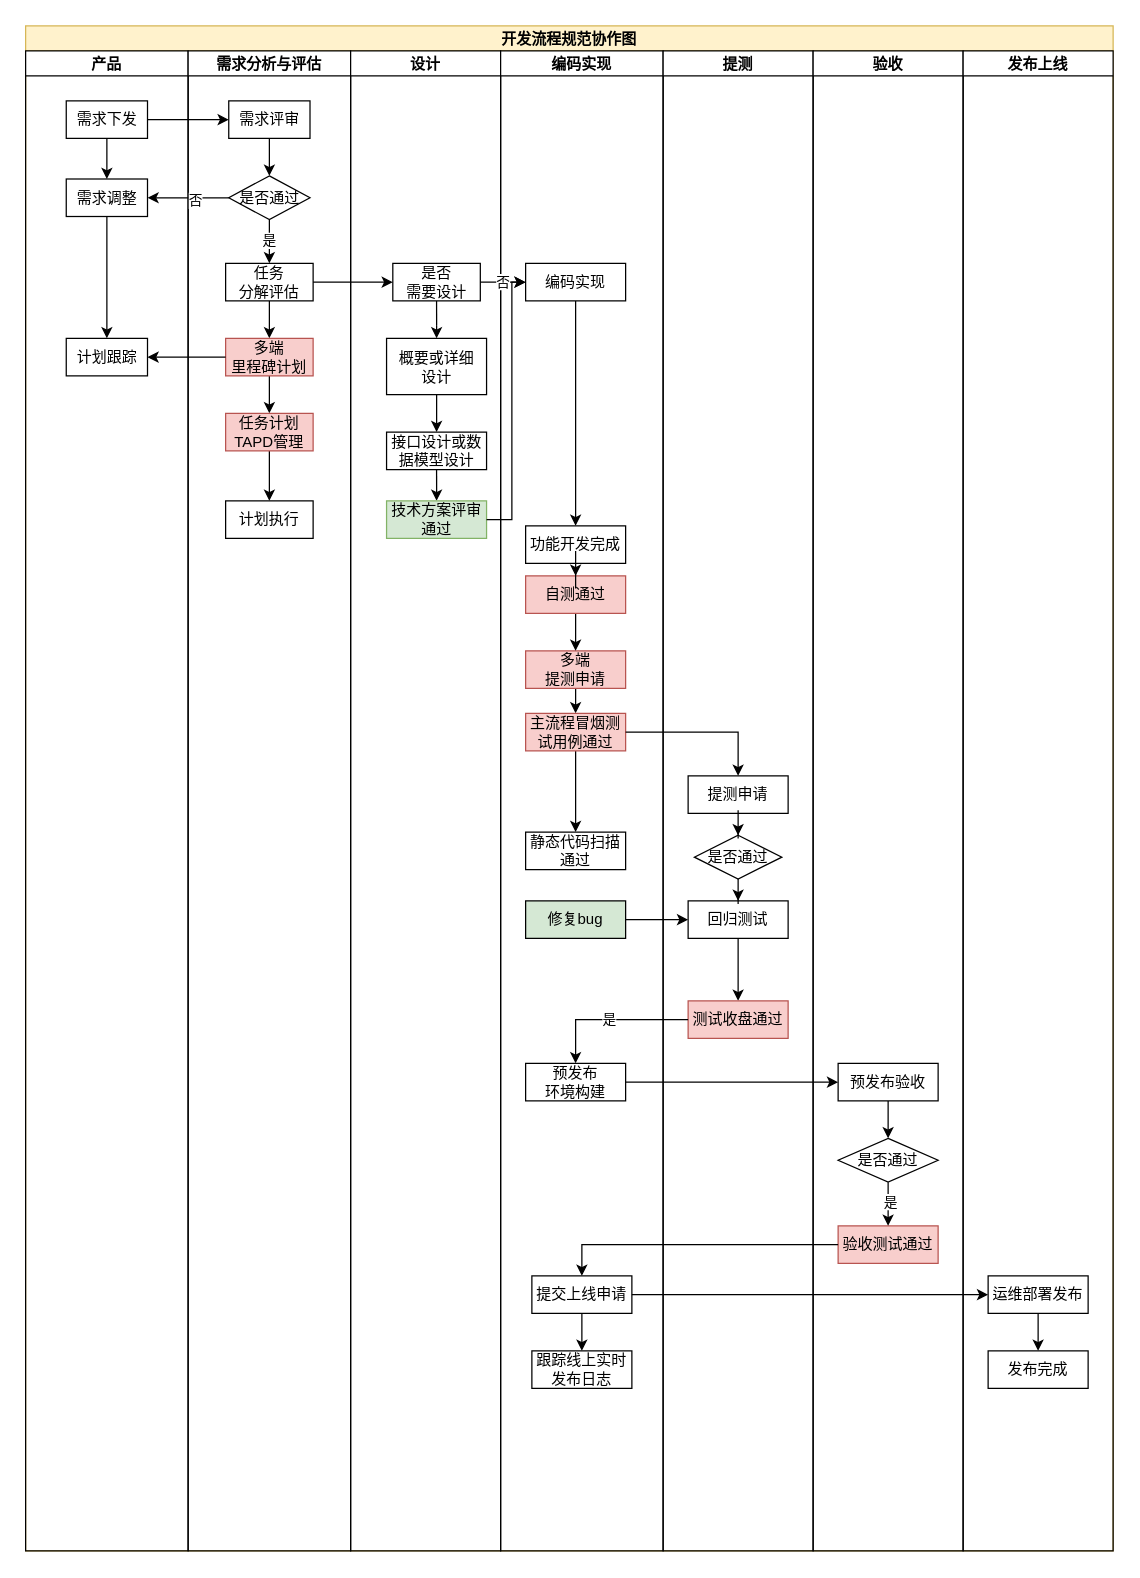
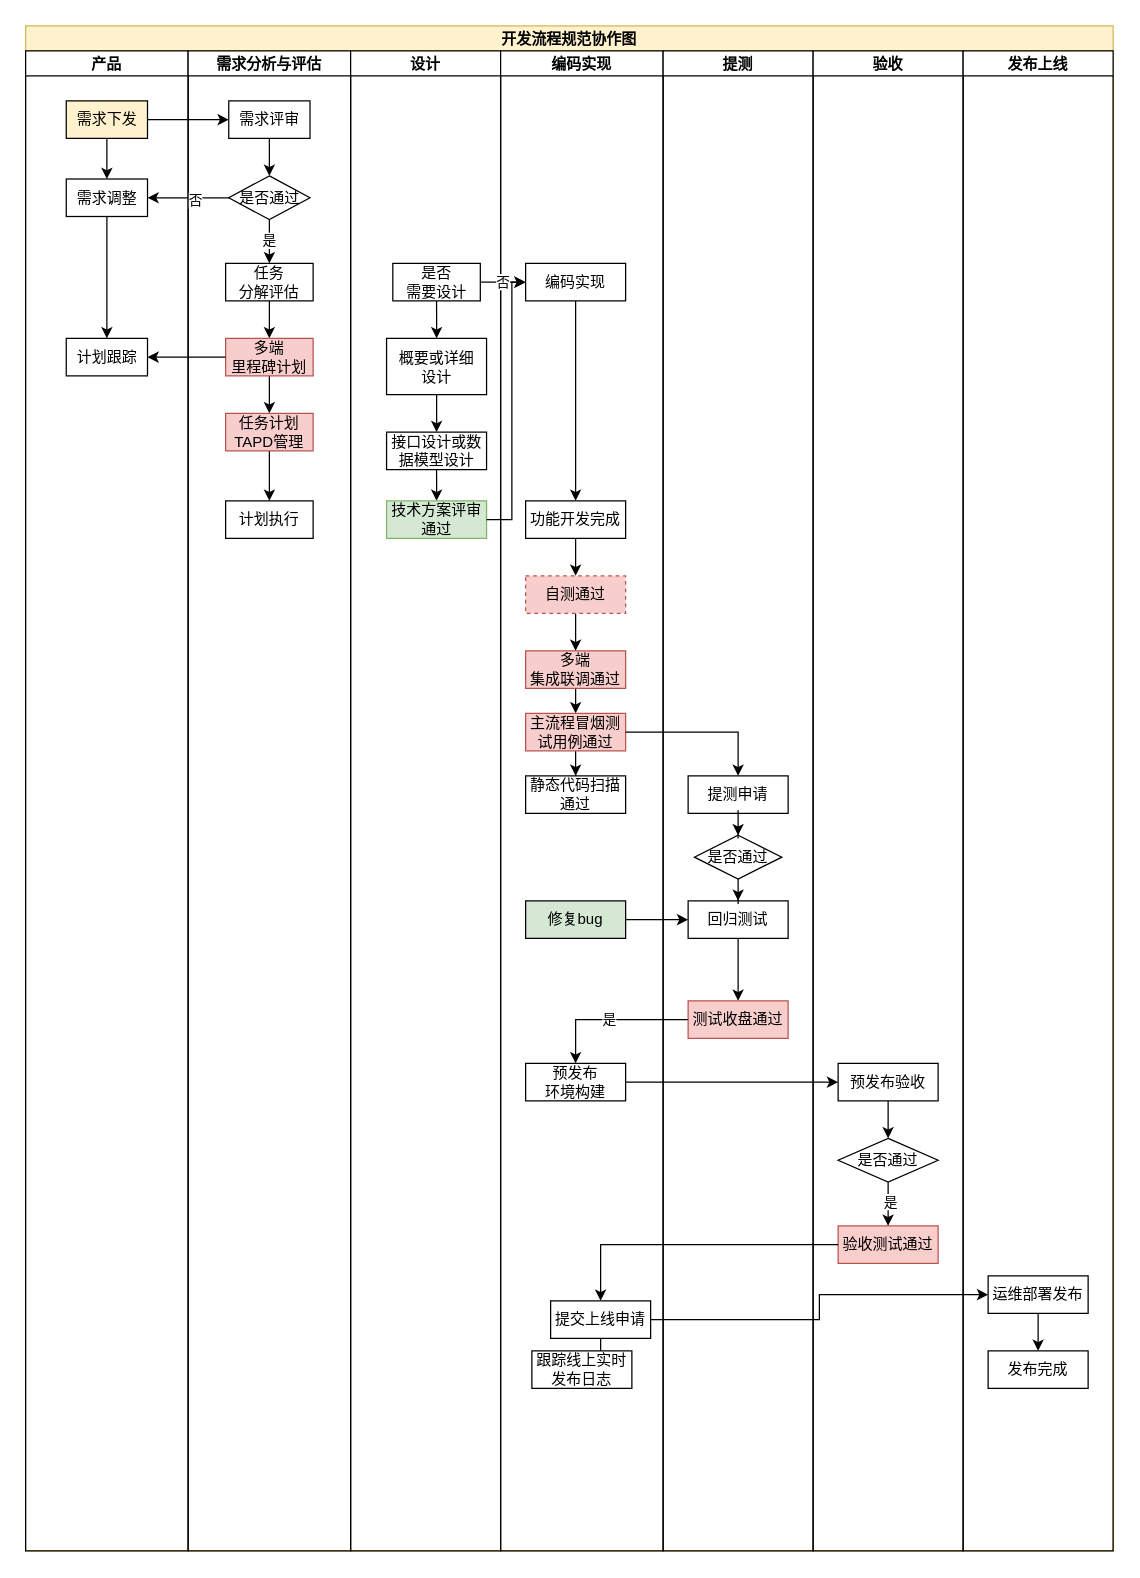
- <mxCell id="4" value="需求下发" style="rounded=0;whiteSpace=wrap;html=1;" vertex="1" parent="3"><mxGeometry x="32.5" y="40" width="65" height="30" as="geometry" /></mxCell>
+ <mxCell id="4" value="需求下发" style="rounded=0;whiteSpace=wrap;html=1;fillColor=#fff2cc;" vertex="1" parent="3"><mxGeometry x="32.5" y="40" width="65" height="30" as="geometry" /></mxCell>
- <mxCell id="71" style="edgeStyle=orthogonalEdgeStyle;rounded=0;orthogonalLoop=1;jettySize=auto;html=1;exitX=1;exitY=0.5;exitDx=0;exitDy=0;" edge="1" parent="2" source="14" target="28"><mxGeometry relative="1" as="geometry" /></mxCell>
- <mxCell id="30" value="功能开发完成" style="whiteSpace=wrap;html=1;rounded=0;" vertex="1" parent="29"><mxGeometry x="20" y="380" width="80" height="30" as="geometry" /></mxCell>
+ <mxCell id="30" value="功能开发完成" style="whiteSpace=wrap;html=1;rounded=0;" vertex="1" parent="29"><mxGeometry x="20" y="360" width="80" height="30" as="geometry" /></mxCell>
- <mxCell id="34" value="自测通过" style="whiteSpace=wrap;html=1;rounded=0;fillColor=#f8cecc;strokeColor=#b85450;" vertex="1" parent="29"><mxGeometry x="20" y="420" width="80" height="30" as="geometry" /></mxCell>
+ <mxCell id="34" value="自测通过" style="whiteSpace=wrap;html=1;rounded=0;fillColor=#f8cecc;strokeColor=#b85450;dashed=1;" vertex="1" parent="29"><mxGeometry x="20" y="420" width="80" height="30" as="geometry" /></mxCell>
- <mxCell id="32" value="多端&lt;br&gt;提测申请" style="whiteSpace=wrap;html=1;rounded=0;fillColor=#f8cecc;strokeColor=#b85450;" vertex="1" parent="29"><mxGeometry x="20" y="480" width="80" height="30" as="geometry" /></mxCell>
+ <mxCell id="32" value="多端&lt;br&gt;集成联调通过" style="whiteSpace=wrap;html=1;rounded=0;fillColor=#f8cecc;strokeColor=#b85450;" vertex="1" parent="29"><mxGeometry x="20" y="480" width="80" height="30" as="geometry" /></mxCell>
- <mxCell id="38" value="静态代码扫描通过" style="whiteSpace=wrap;html=1;rounded=0;" vertex="1" parent="29"><mxGeometry x="20" y="625" width="80" height="30" as="geometry" /></mxCell>
+ <mxCell id="38" value="静态代码扫描通过" style="whiteSpace=wrap;html=1;rounded=0;" vertex="1" parent="29"><mxGeometry x="20" y="580" width="80" height="30" as="geometry" /></mxCell>
- <mxCell id="41" value="提交上线申请" style="whiteSpace=wrap;html=1;rounded=0;" vertex="1" parent="29"><mxGeometry x="25" y="980" width="80" height="30" as="geometry" /></mxCell>
+ <mxCell id="41" value="提交上线申请" style="whiteSpace=wrap;html=1;rounded=0;" vertex="1" parent="29"><mxGeometry x="40" y="1000" width="80" height="30" as="geometry" /></mxCell>
